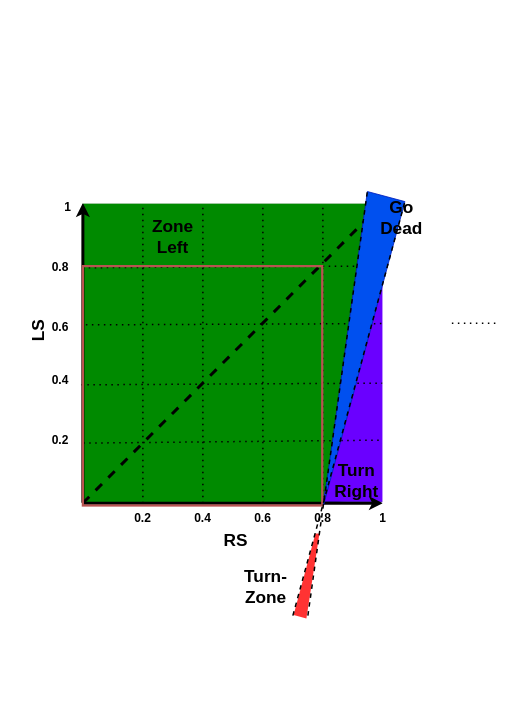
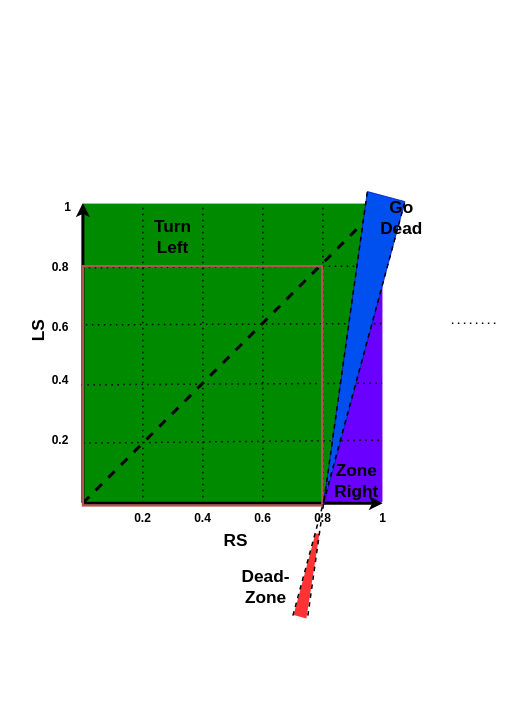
- <mxCell id="13" value="Zone Left" style="text;html=1;strokeColor=none;fillColor=none;align=center;verticalAlign=middle;whiteSpace=wrap;rounded=0;fontStyle=1;fontSize=23;" parent="1" vertex="1"><mxGeometry x="200" y="300" width="60" height="30" as="geometry" /></mxCell>
+ <mxCell id="13" value="Turn Left" style="text;html=1;strokeColor=none;fillColor=none;align=center;verticalAlign=middle;whiteSpace=wrap;rounded=0;fontStyle=1;fontSize=23;" parent="1" vertex="1"><mxGeometry x="200" y="300" width="60" height="30" as="geometry" /></mxCell>
- <mxCell id="14" value="Turn Right" style="text;html=1;strokeColor=none;fillColor=none;align=center;verticalAlign=middle;whiteSpace=wrap;rounded=0;fontStyle=1;fontSize=23;" parent="1" vertex="1"><mxGeometry x="445" y="630" width="60" height="20" as="geometry" /></mxCell>
+ <mxCell id="14" value="Zone Right" style="text;html=1;strokeColor=none;fillColor=none;align=center;verticalAlign=middle;whiteSpace=wrap;rounded=0;fontStyle=1;fontSize=23;" parent="1" vertex="1"><mxGeometry x="445" y="630" width="60" height="20" as="geometry" /></mxCell>
- <mxCell id="35" value="Turn-Zone" style="text;html=1;strokeColor=none;fillColor=none;align=center;verticalAlign=middle;whiteSpace=wrap;rounded=0;fontStyle=1;fontSize=23;" vertex="1" parent="1"><mxGeometry x="324" y="752.67" width="60" height="57.33" as="geometry" /></mxCell>
+ <mxCell id="35" value="Dead-Zone" style="text;html=1;strokeColor=none;fillColor=none;align=center;verticalAlign=middle;whiteSpace=wrap;rounded=0;fontStyle=1;fontSize=23;" vertex="1" parent="1"><mxGeometry x="324" y="752.67" width="60" height="57.33" as="geometry" /></mxCell>
